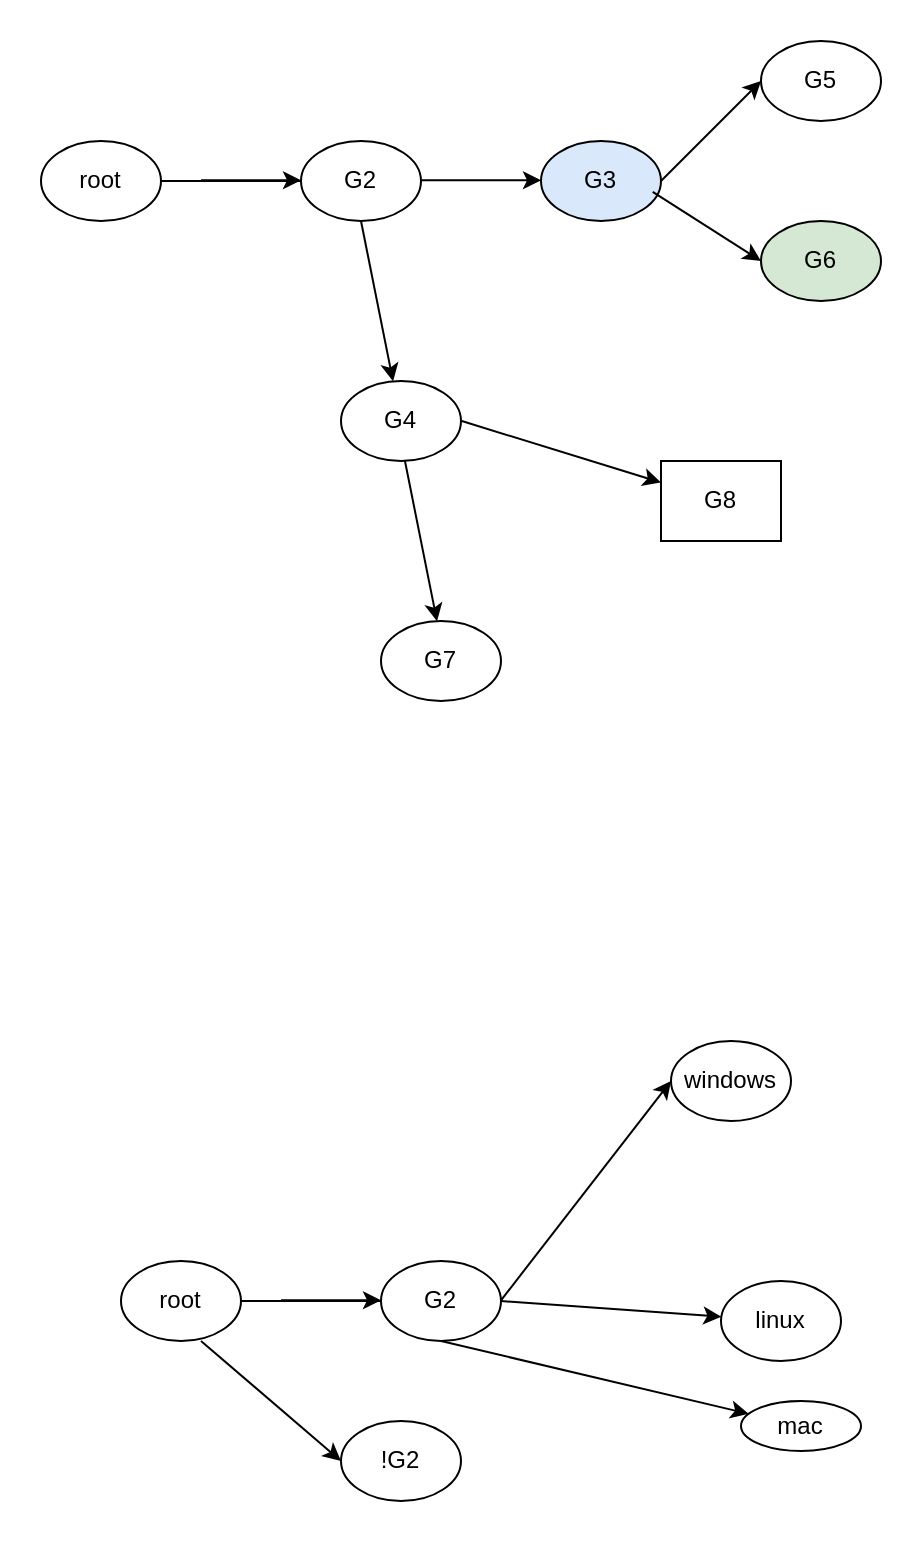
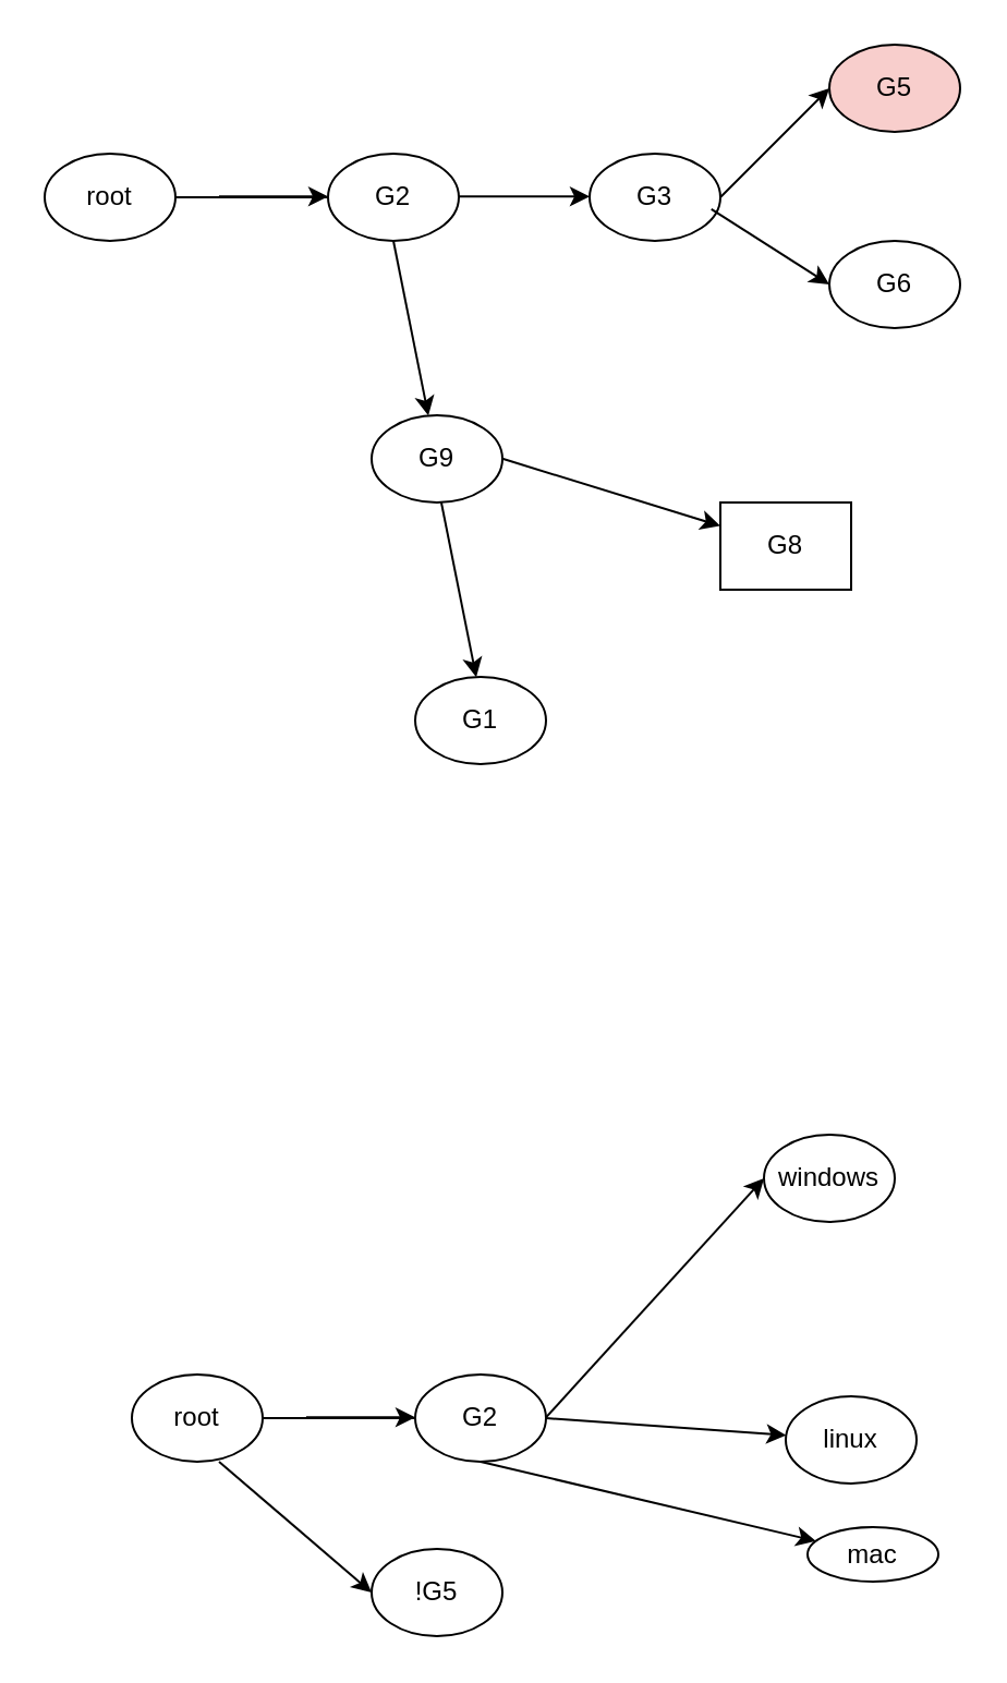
- <mxCell id="9" value="G5" style="ellipse;whiteSpace=wrap;html=1;" parent="1" vertex="1"><mxGeometry x="380" y="20" width="60" height="40" as="geometry" /></mxCell>
+ <mxCell id="9" value="G5" style="ellipse;whiteSpace=wrap;html=1;fillColor=#f8cecc;" parent="1" vertex="1"><mxGeometry x="380" y="20" width="60" height="40" as="geometry" /></mxCell>
- <mxCell id="4" value="G3" style="ellipse;whiteSpace=wrap;html=1;fillColor=#dae8fc;" parent="1" vertex="1"><mxGeometry x="270" y="70" width="60" height="40" as="geometry" /></mxCell>
+ <mxCell id="4" value="G3" style="ellipse;whiteSpace=wrap;html=1;" parent="1" vertex="1"><mxGeometry x="270" y="70" width="60" height="40" as="geometry" /></mxCell>
- <mxCell id="8" value="G6" style="ellipse;whiteSpace=wrap;html=1;fillColor=#d5e8d4;" parent="1" vertex="1"><mxGeometry x="380" y="110" width="60" height="40" as="geometry" /></mxCell>
+ <mxCell id="8" value="G6" style="ellipse;whiteSpace=wrap;html=1;" parent="1" vertex="1"><mxGeometry x="380" y="110" width="60" height="40" as="geometry" /></mxCell>
- <mxCell id="5" value="G4" style="ellipse;whiteSpace=wrap;html=1;" parent="1" vertex="1"><mxGeometry x="170" y="190" width="60" height="40" as="geometry" /></mxCell>
+ <mxCell id="5" value="G9" style="ellipse;whiteSpace=wrap;html=1;" parent="1" vertex="1"><mxGeometry x="170" y="190" width="60" height="40" as="geometry" /></mxCell>
- <mxCell id="13" value="G7" style="ellipse;whiteSpace=wrap;html=1;" parent="1" vertex="1"><mxGeometry x="190" y="310" width="60" height="40" as="geometry" /></mxCell>
+ <mxCell id="13" value="G1" style="ellipse;whiteSpace=wrap;html=1;" parent="1" vertex="1"><mxGeometry x="190" y="310" width="60" height="40" as="geometry" /></mxCell>
- <mxCell id="20" value="windows" style="ellipse;whiteSpace=wrap;html=1;" vertex="1" parent="1"><mxGeometry x="335" y="520" width="60" height="40" as="geometry" /></mxCell>
+ <mxCell id="20" value="windows" style="ellipse;whiteSpace=wrap;html=1;" vertex="1" parent="1"><mxGeometry x="350" y="520" width="60" height="40" as="geometry" /></mxCell>
- <mxCell id="28" value="!G2" style="ellipse;whiteSpace=wrap;html=1;" vertex="1" parent="1"><mxGeometry x="170" y="710" width="60" height="40" as="geometry" /></mxCell>
+ <mxCell id="28" value="!G5" style="ellipse;whiteSpace=wrap;html=1;" vertex="1" parent="1"><mxGeometry x="170" y="710" width="60" height="40" as="geometry" /></mxCell>
